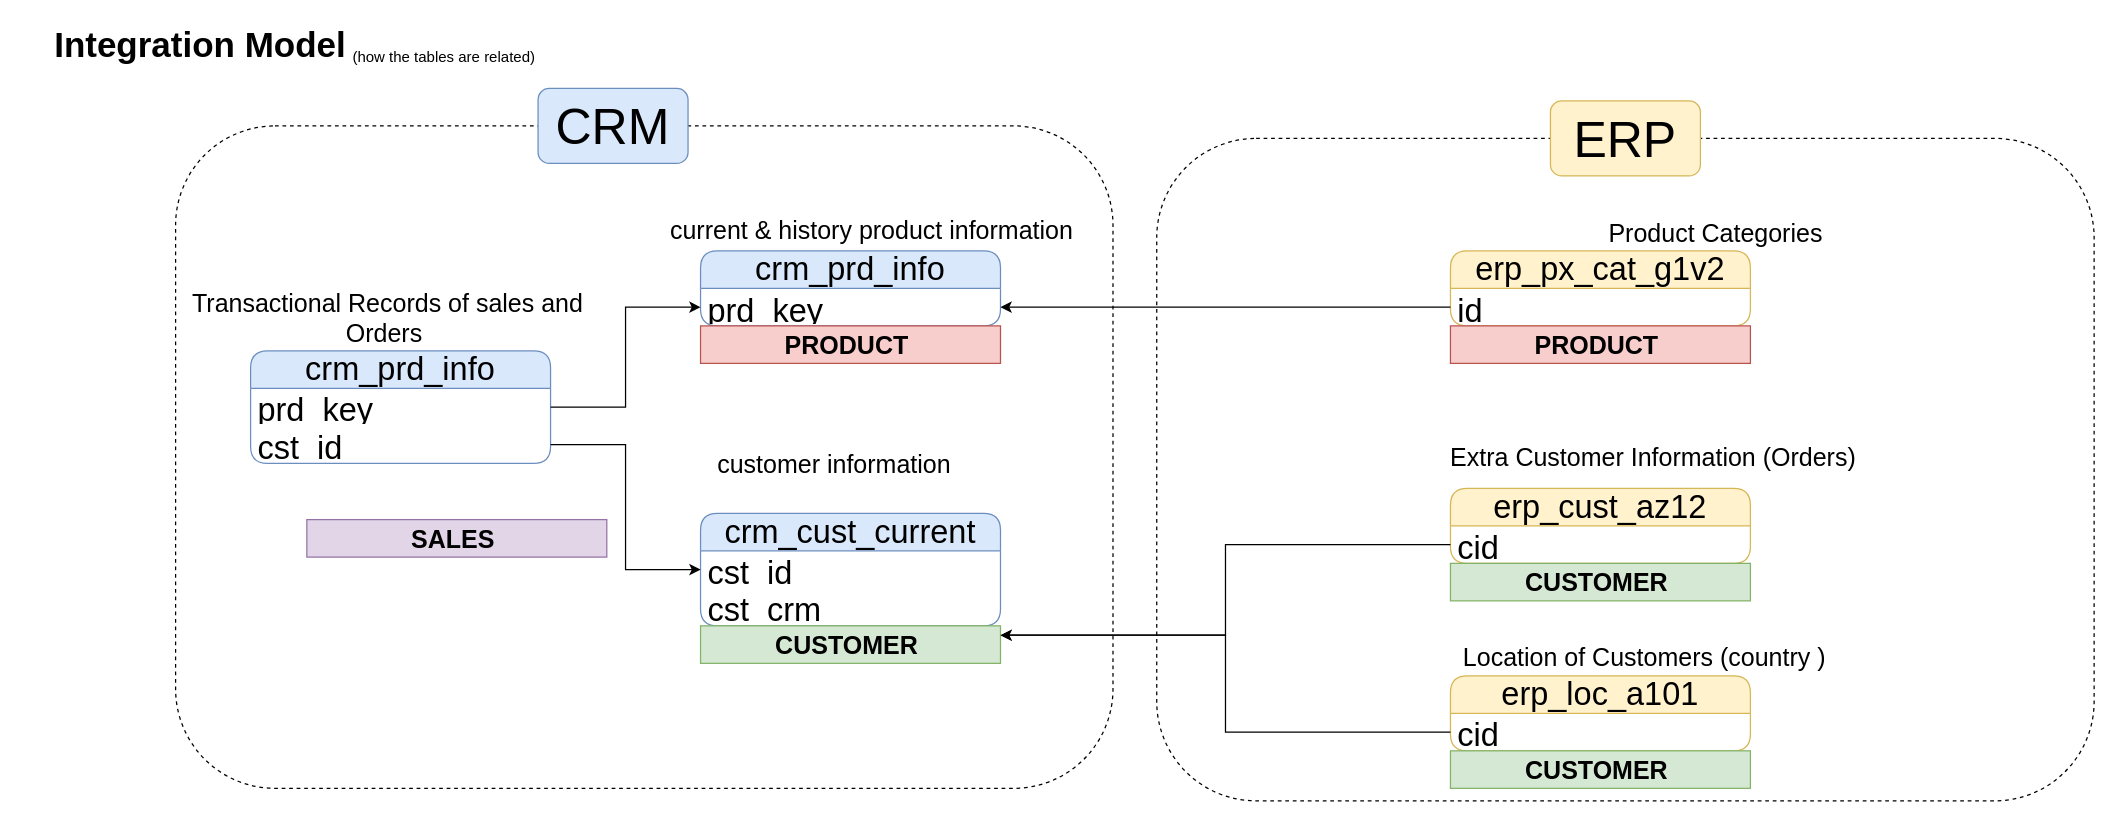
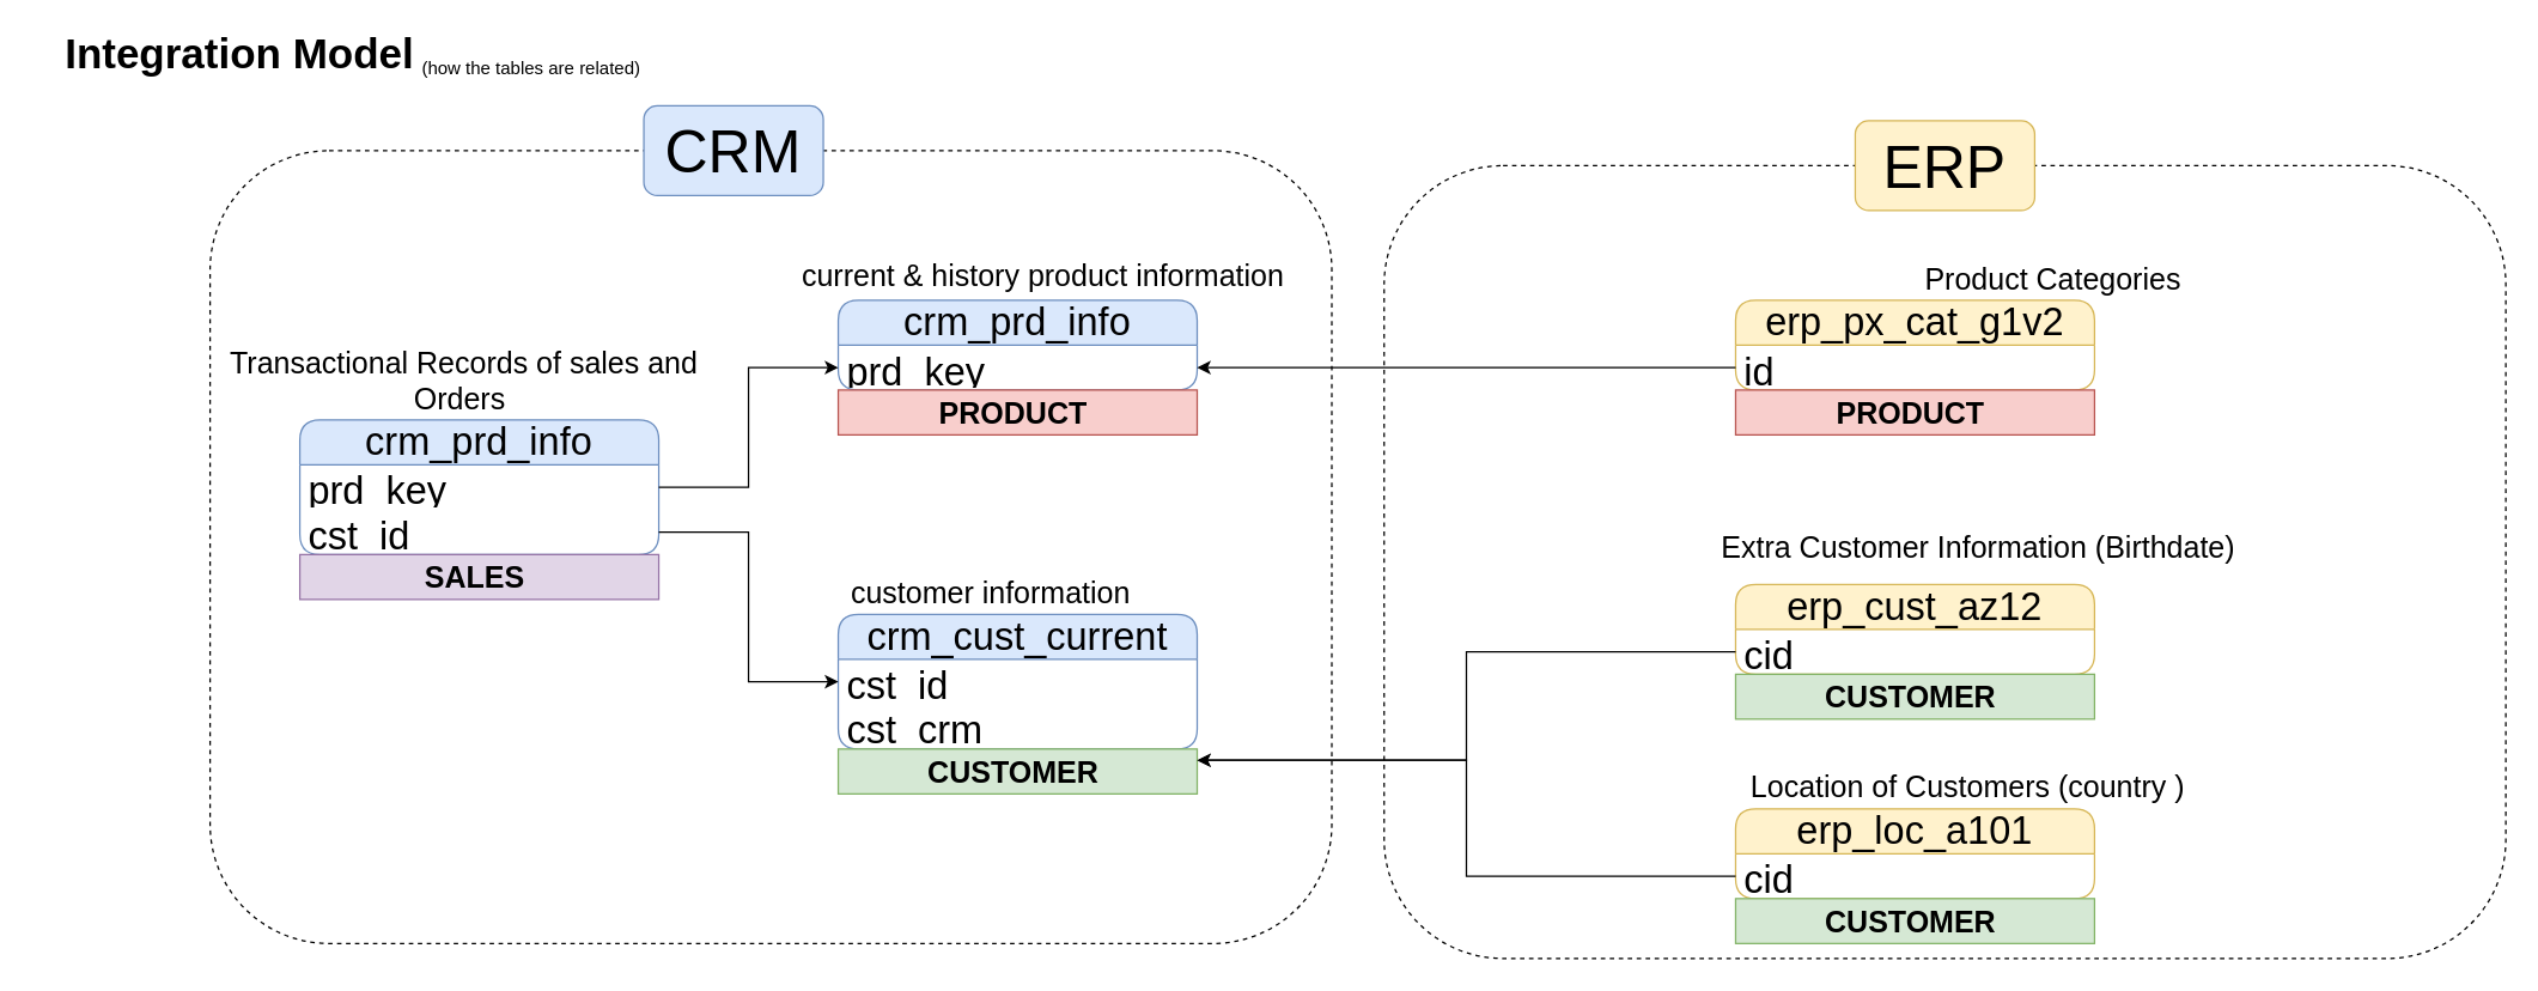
- <mxCell id="25" value="&lt;span style=&quot;font-size: 20px;&quot;&gt;Extra Customer Information (Orders)&lt;/span&gt;" style="text;html=1;align=center;verticalAlign=middle;whiteSpace=wrap;rounded=0;" vertex="1" parent="1"><mxGeometry x="1130" y="350" width="385" height="30" as="geometry" /></mxCell>
+ <mxCell id="25" value="&lt;span style=&quot;font-size: 20px;&quot;&gt;Extra Customer Information (Birthdate)&lt;/span&gt;" style="text;html=1;align=center;verticalAlign=middle;whiteSpace=wrap;rounded=0;" vertex="1" parent="1"><mxGeometry x="1130" y="350" width="385" height="30" as="geometry" /></mxCell>
- <mxCell id="7" value="&lt;font style=&quot;font-size: 20px;&quot;&gt;customer information&amp;nbsp;&lt;/font&gt;" style="text;html=1;align=center;verticalAlign=middle;whiteSpace=wrap;rounded=0;" vertex="1" parent="1"><mxGeometry x="545" y="355" width="250" height="30" as="geometry" /></mxCell>
+ <mxCell id="7" value="&lt;font style=&quot;font-size: 20px;&quot;&gt;customer information&amp;nbsp;&lt;/font&gt;" style="text;html=1;align=center;verticalAlign=middle;whiteSpace=wrap;rounded=0;" vertex="1" parent="1"><mxGeometry x="540" y="380" width="250" height="30" as="geometry" /></mxCell>
- <mxCell id="37" value="&lt;span style=&quot;font-size: 20px;&quot;&gt;&lt;b&gt;SALES&amp;nbsp;&lt;/b&gt;&lt;/span&gt;" style="text;html=1;strokeColor=#9673a6;fillColor=#e1d5e7;align=center;verticalAlign=middle;whiteSpace=wrap;overflow=hidden;" vertex="1" parent="1"><mxGeometry x="245" y="415" width="240" height="30" as="geometry" /></mxCell>
+ <mxCell id="37" value="&lt;span style=&quot;font-size: 20px;&quot;&gt;&lt;b&gt;SALES&amp;nbsp;&lt;/b&gt;&lt;/span&gt;" style="text;html=1;strokeColor=#9673a6;fillColor=#e1d5e7;align=center;verticalAlign=middle;whiteSpace=wrap;overflow=hidden;" vertex="1" parent="1"><mxGeometry x="200" y="370" width="240" height="30" as="geometry" /></mxCell>
